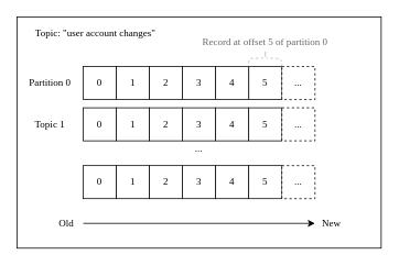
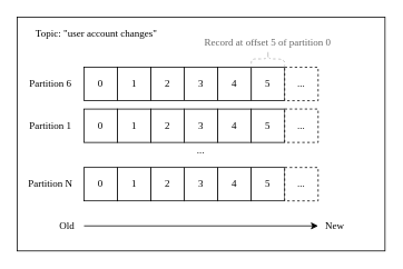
- <mxCell id="6" value="Partition 0" style="text;html=1;strokeColor=none;fillColor=none;align=center;verticalAlign=middle;whiteSpace=wrap;rounded=0;fontFamily=Ubuntu;" vertex="1" parent="1"><mxGeometry x="20" y="90" width="80" height="20" as="geometry" /></mxCell>
+ <mxCell id="6" value="Partition 6" style="text;html=1;strokeColor=none;fillColor=none;align=center;verticalAlign=middle;whiteSpace=wrap;rounded=0;fontFamily=Ubuntu;" vertex="1" parent="1"><mxGeometry x="20" y="90" width="80" height="20" as="geometry" /></mxCell>
- <mxCell id="7" value="Topic 1" style="text;html=1;strokeColor=none;fillColor=none;align=center;verticalAlign=middle;whiteSpace=wrap;rounded=0;fontFamily=Ubuntu;" vertex="1" parent="1"><mxGeometry x="20" y="140" width="80" height="20" as="geometry" /></mxCell>
+ <mxCell id="7" value="Partition 1" style="text;html=1;strokeColor=none;fillColor=none;align=center;verticalAlign=middle;whiteSpace=wrap;rounded=0;fontFamily=Ubuntu;" vertex="1" parent="1"><mxGeometry x="20" y="140" width="80" height="20" as="geometry" /></mxCell>
+ <mxCell id="8" value="Partition N" style="text;html=1;strokeColor=none;fillColor=none;align=center;verticalAlign=middle;whiteSpace=wrap;rounded=0;fontFamily=Ubuntu;" vertex="1" parent="1"><mxGeometry x="20" y="210" width="80" height="20" as="geometry" /></mxCell>
